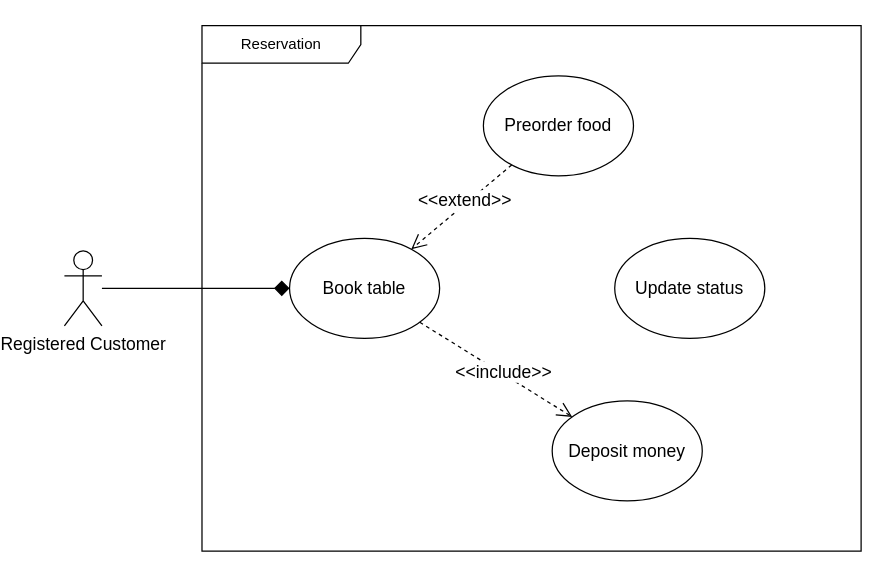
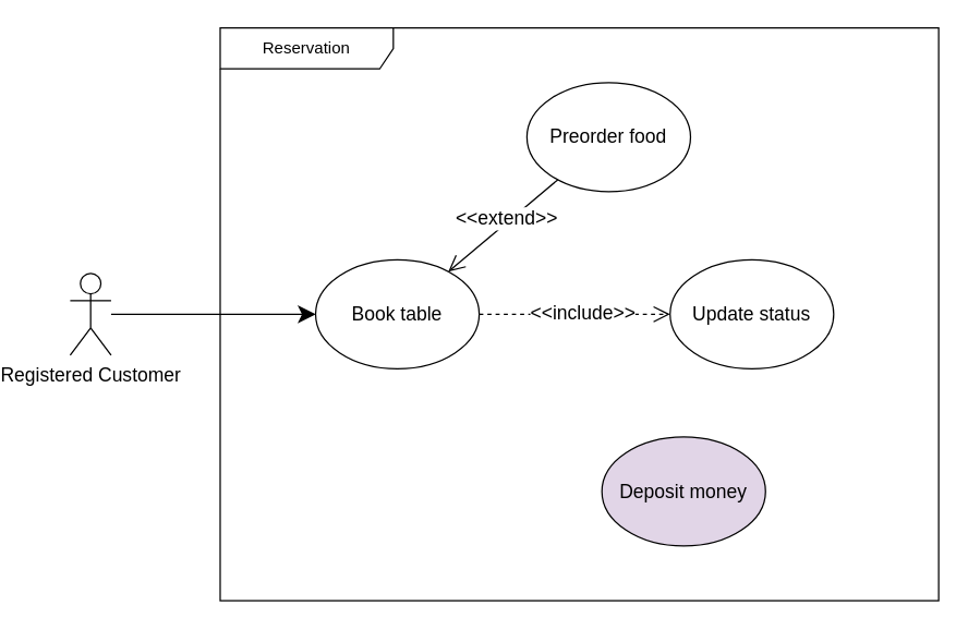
- <mxCell id="3" value="&amp;lt;&amp;lt;extend&amp;gt;&amp;gt;" style="rounded=1;sketch=0;orthogonalLoop=1;jettySize=auto;html=1;fontSize=14;endArrow=open;endFill=0;endSize=10;dashed=1;" parent="1" source="4" target="7" edge="1"><mxGeometry x="-0.097" y="-2" relative="1" as="geometry"><mxPoint as="offset" /><mxPoint x="365" y="210" as="targetPoint" /></mxGeometry></mxCell>
+ <mxCell id="3" value="&amp;lt;&amp;lt;extend&amp;gt;&amp;gt;" style="rounded=1;sketch=0;orthogonalLoop=1;jettySize=auto;html=1;fontSize=14;endArrow=open;endFill=0;endSize=10;dashed=0;" parent="1" source="4" target="7" edge="1"><mxGeometry x="-0.097" y="-2" relative="1" as="geometry"><mxPoint as="offset" /><mxPoint x="365" y="210" as="targetPoint" /></mxGeometry></mxCell>
- <mxCell id="5" style="edgeStyle=entityRelationEdgeStyle;rounded=1;sketch=0;orthogonalLoop=1;jettySize=auto;html=1;fontSize=14;endSize=10;endArrow=diamond;endFill=1;" parent="1" source="6" target="7" edge="1"><mxGeometry relative="1" as="geometry"><mxPoint x="245" y="260" as="targetPoint" /></mxGeometry></mxCell>
+ <mxCell id="5" style="edgeStyle=entityRelationEdgeStyle;rounded=1;sketch=0;orthogonalLoop=1;jettySize=auto;html=1;fontSize=14;endSize=10;endArrow=classic;endFill=1;" parent="1" source="6" target="7" edge="1"><mxGeometry relative="1" as="geometry"><mxPoint x="245" y="260" as="targetPoint" /></mxGeometry></mxCell>
- <mxCell id="8" value="&amp;lt;&amp;lt;include&amp;gt;&amp;gt;" style="rounded=1;sketch=0;orthogonalLoop=1;jettySize=auto;html=1;fontSize=14;endArrow=open;endFill=0;endSize=10;dashed=1;" parent="1" source="7" target="9" edge="1"><mxGeometry x="0.085" y="1" relative="1" as="geometry"><mxPoint as="offset" /><mxPoint x="245" y="480" as="targetPoint" /><mxPoint x="240" y="350" as="sourcePoint" /></mxGeometry></mxCell>
+ <mxCell id="8" value="&amp;lt;&amp;lt;include&amp;gt;&amp;gt;" style="rounded=1;sketch=0;orthogonalLoop=1;jettySize=auto;html=1;fontSize=14;endArrow=open;endFill=0;endSize=10;dashed=1;" parent="1" source="7" target="10" edge="1"><mxGeometry x="0.085" y="1" relative="1" as="geometry"><mxPoint as="offset" /><mxPoint x="245" y="480" as="targetPoint" /><mxPoint x="240" y="350" as="sourcePoint" /></mxGeometry></mxCell>
- <mxCell id="9" value="Deposit money" style="ellipse;whiteSpace=wrap;html=1;fontSize=14;" parent="1" vertex="1"><mxGeometry x="410" y="320" width="120" height="80" as="geometry" /></mxCell>
+ <mxCell id="9" value="Deposit money" style="ellipse;whiteSpace=wrap;html=1;fontSize=14;fillColor=#e1d5e7;" parent="1" vertex="1"><mxGeometry x="410" y="320" width="120" height="80" as="geometry" /></mxCell>
